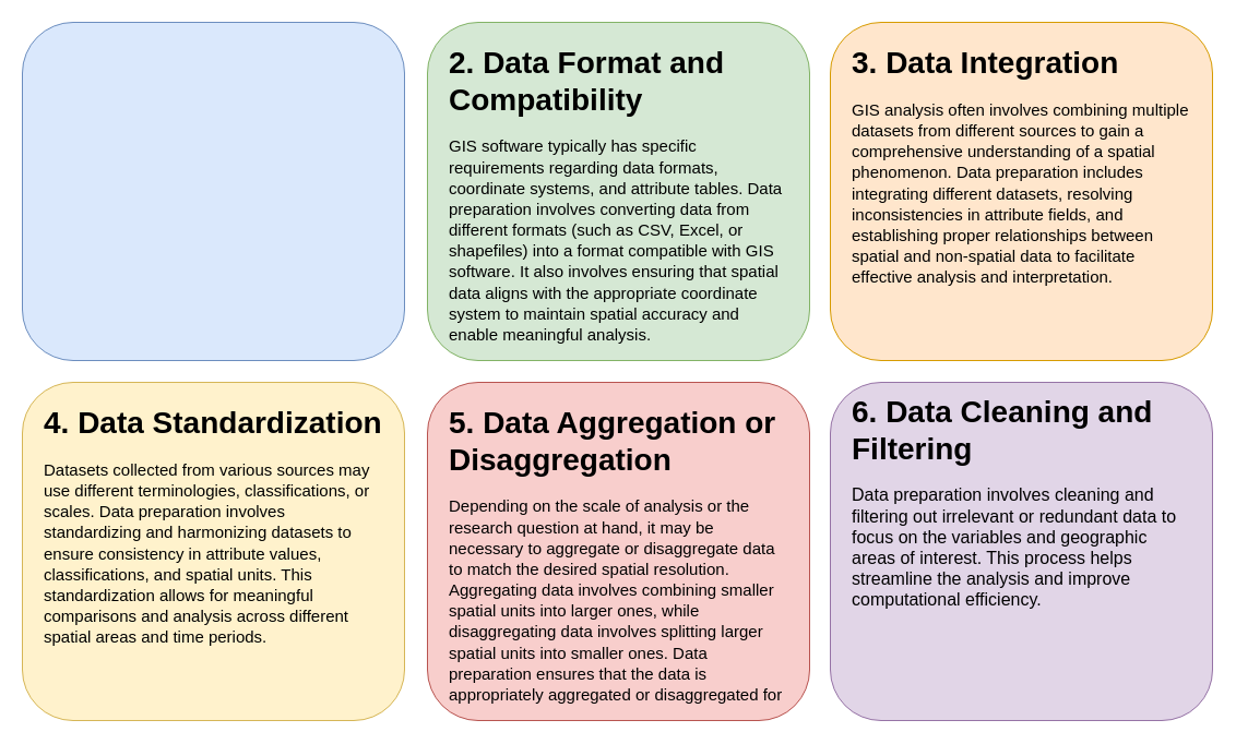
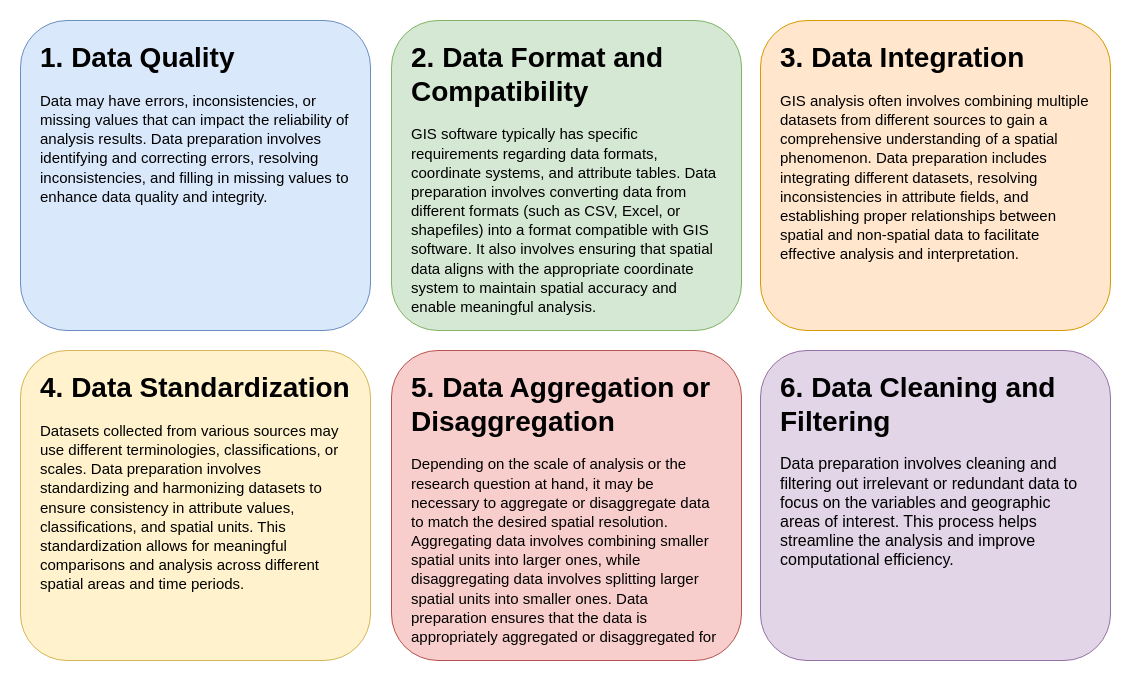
+ <mxCell id="5" value="&lt;h1&gt;&lt;font style=&quot;font-size: 28px;&quot;&gt;&lt;font style=&quot;font-size: 28px;&quot;&gt;1. Data Quality&lt;br&gt;&lt;/font&gt;&lt;/font&gt;&lt;/h1&gt;&lt;p style=&quot;font-size: 16px;&quot;&gt;&lt;font style=&quot;font-size: 16px;&quot;&gt;&lt;font style=&quot;font-size: 16px;&quot;&gt;&lt;font style=&quot;font-size: 15px;&quot;&gt;Data may have errors, inconsistencies, or missing values that can impact the reliability of analysis results. Data preparation involves identifying and correcting errors, resolving inconsistencies, and filling in missing values to enhance data quality and integrity.&lt;/font&gt;&lt;/font&gt;&lt;/font&gt;&lt;/p&gt;" style="text;html=1;strokeColor=none;fillColor=none;spacing=5;spacingTop=-20;whiteSpace=wrap;overflow=hidden;rounded=0;" vertex="1" parent="1"><mxGeometry x="35" y="35" width="320" height="280" as="geometry" /></mxCell>
- <mxCell id="13" value="&lt;h1&gt;&lt;font style=&quot;font-size: 28px;&quot;&gt;&lt;font style=&quot;font-size: 28px;&quot;&gt;6. Data Cleaning and Filtering&lt;br&gt;&lt;/font&gt;&lt;/font&gt;&lt;/h1&gt;&lt;p style=&quot;font-size: 16px;&quot;&gt;&lt;font style=&quot;font-size: 16px;&quot;&gt;&lt;font style=&quot;font-size: 16px;&quot;&gt;Data preparation involves cleaning and filtering out irrelevant or redundant data to focus on the variables and geographic areas of interest. This process helps streamline the analysis and improve computational efficiency.&lt;/font&gt;&lt;/font&gt;&lt;/p&gt;" style="text;html=1;strokeColor=none;fillColor=none;spacing=5;spacingTop=-20;whiteSpace=wrap;overflow=hidden;rounded=0;" vertex="1" parent="1"><mxGeometry x="775" y="355" width="320" height="280" as="geometry" /></mxCell>
+ <mxCell id="13" value="&lt;h1&gt;&lt;font style=&quot;font-size: 28px;&quot;&gt;&lt;font style=&quot;font-size: 28px;&quot;&gt;6. Data Cleaning and Filtering&lt;br&gt;&lt;/font&gt;&lt;/font&gt;&lt;/h1&gt;&lt;p style=&quot;font-size: 16px;&quot;&gt;&lt;font style=&quot;font-size: 16px;&quot;&gt;&lt;font style=&quot;font-size: 16px;&quot;&gt;Data preparation involves cleaning and filtering out irrelevant or redundant data to focus on the variables and geographic areas of interest. This process helps streamline the analysis and improve computational efficiency.&lt;/font&gt;&lt;/font&gt;&lt;/p&gt;" style="text;html=1;strokeColor=none;fillColor=none;spacing=5;spacingTop=-20;whiteSpace=wrap;overflow=hidden;rounded=0;" vertex="1" parent="1"><mxGeometry x="775" y="365" width="320" height="280" as="geometry" /></mxCell>
